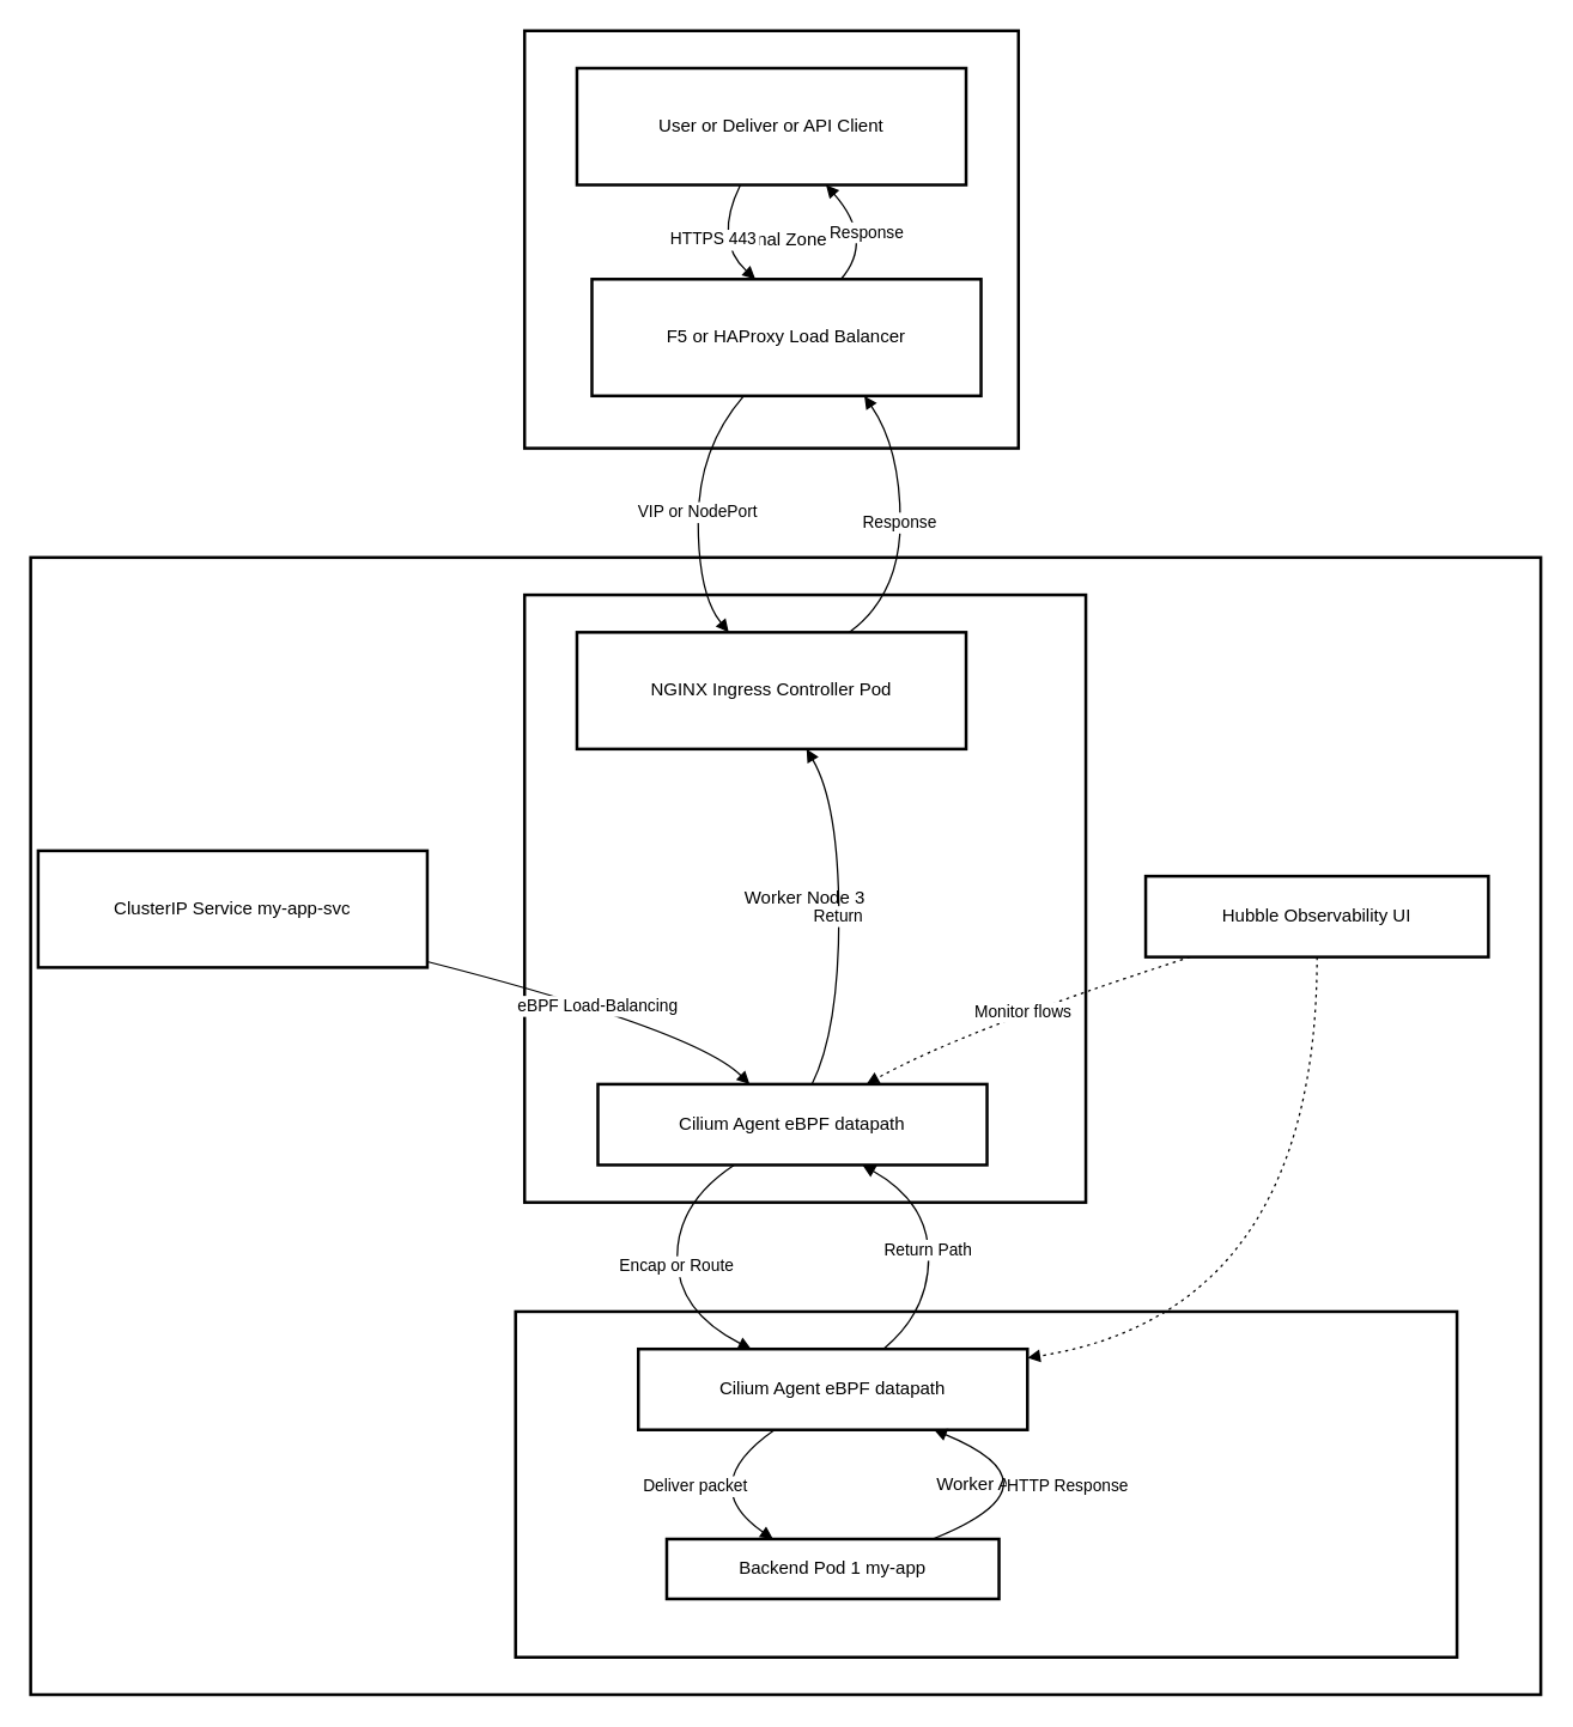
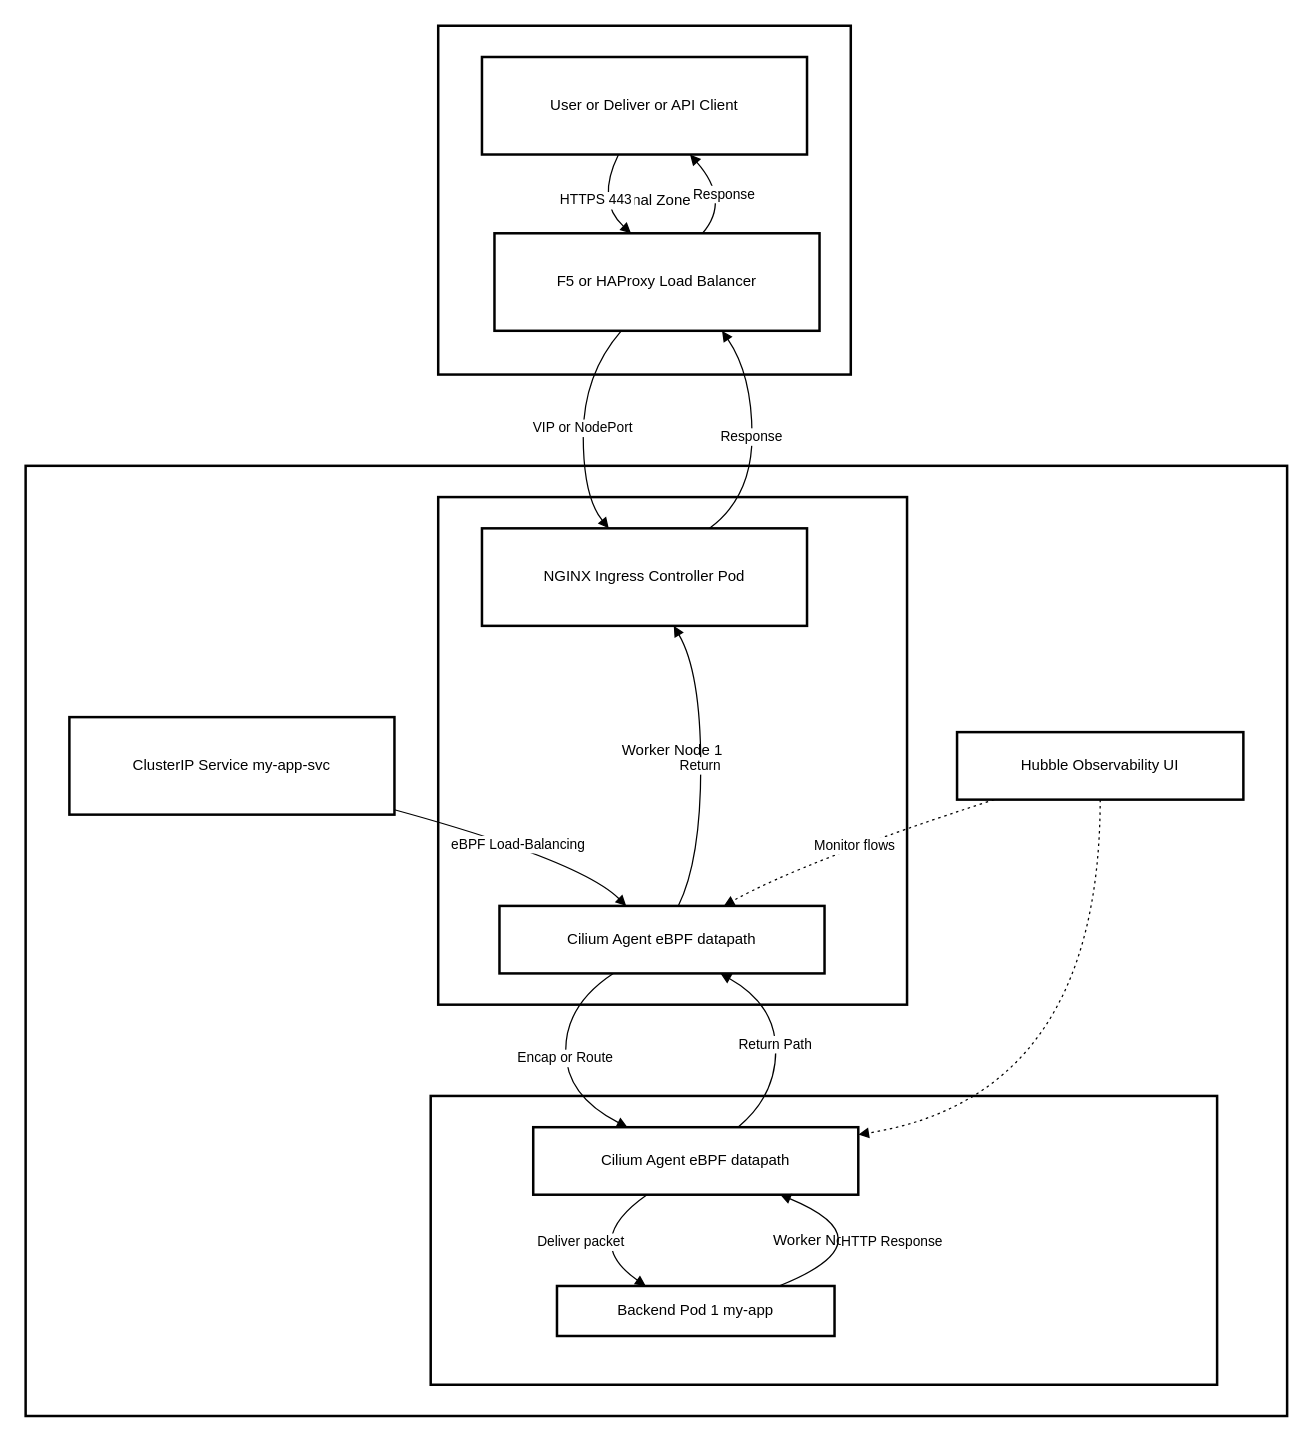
- <mxCell id="4" value="Worker Node 3" style="whiteSpace=wrap;strokeWidth=2;" vertex="1" parent="1"><mxGeometry x="350" y="397" width="375" height="406" as="geometry" /></mxCell>
+ <mxCell id="4" value="Worker Node 1" style="whiteSpace=wrap;strokeWidth=2;" vertex="1" parent="1"><mxGeometry x="350" y="397" width="375" height="406" as="geometry" /></mxCell>
- <mxCell id="12" value="ClusterIP Service my-app-svc" style="whiteSpace=wrap;strokeWidth=2;" vertex="1" parent="1"><mxGeometry x="25" y="568" width="260" height="78" as="geometry" /></mxCell>
+ <mxCell id="12" value="ClusterIP Service my-app-svc" style="whiteSpace=wrap;strokeWidth=2;" vertex="1" parent="1"><mxGeometry x="55" y="573" width="260" height="78" as="geometry" /></mxCell>
- <mxCell id="3" value="Worker Air 2" style="whiteSpace=wrap;strokeWidth=2;" vertex="1" parent="1"><mxGeometry x="344" y="876" width="629" height="231" as="geometry" /></mxCell>
+ <mxCell id="3" value="Worker Node 2" style="whiteSpace=wrap;strokeWidth=2;" vertex="1" parent="1"><mxGeometry x="344" y="876" width="629" height="231" as="geometry" /></mxCell>
